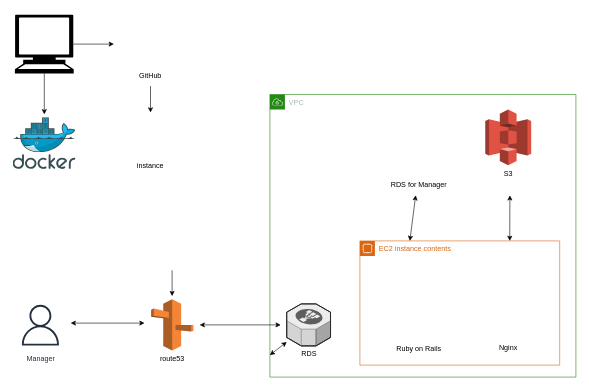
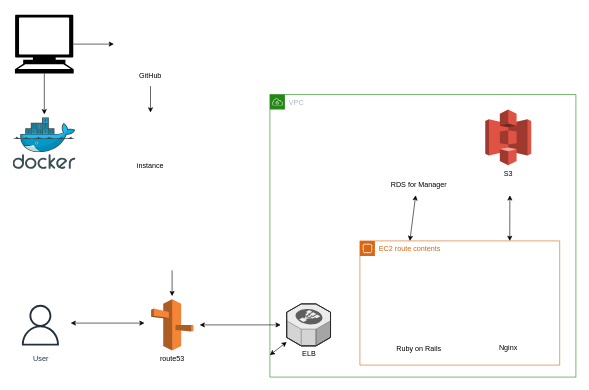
- <mxCell id="5" value="EC2 instance contents" style="points=[[0,0],[0.25,0],[0.5,0],[0.75,0],[1,0],[1,0.25],[1,0.5],[1,0.75],[1,1],[0.75,1],[0.5,1],[0.25,1],[0,1],[0,0.75],[0,0.5],[0,0.25]];outlineConnect=0;gradientColor=none;html=1;whiteSpace=wrap;fontSize=12;fontStyle=0;shape=mxgraph.aws4.group;grIcon=mxgraph.aws4.group_ec2_instance_contents;strokeColor=#D86613;fillColor=none;verticalAlign=top;align=left;spacingLeft=30;fontColor=#D86613;dashed=0;" vertex="1" parent="1"><mxGeometry x="599" y="401" width="333" height="207" as="geometry" /></mxCell>
+ <mxCell id="5" value="EC2 route contents" style="points=[[0,0],[0.25,0],[0.5,0],[0.75,0],[1,0],[1,0.25],[1,0.5],[1,0.75],[1,1],[0.75,1],[0.5,1],[0.25,1],[0,1],[0,0.75],[0,0.5],[0,0.25]];outlineConnect=0;gradientColor=none;html=1;whiteSpace=wrap;fontSize=12;fontStyle=0;shape=mxgraph.aws4.group;grIcon=mxgraph.aws4.group_ec2_instance_contents;strokeColor=#D86613;fillColor=none;verticalAlign=top;align=left;spacingLeft=30;fontColor=#D86613;dashed=0;" vertex="1" parent="1"><mxGeometry x="599" y="401" width="333" height="207" as="geometry" /></mxCell>
- <mxCell id="6" value="RDS" style="verticalLabelPosition=bottom;html=1;verticalAlign=top;strokeWidth=1;align=center;outlineConnect=0;dashed=0;outlineConnect=0;shape=mxgraph.aws3d.elasticLoadBalancing;fillColor=#ECECEC;strokeColor=#5E5E5E;aspect=fixed;" vertex="1" parent="1"><mxGeometry x="477" y="506" width="73.04" height="70" as="geometry" /></mxCell>
+ <mxCell id="6" value="ELB" style="verticalLabelPosition=bottom;html=1;verticalAlign=top;strokeWidth=1;align=center;outlineConnect=0;dashed=0;outlineConnect=0;shape=mxgraph.aws3d.elasticLoadBalancing;fillColor=#ECECEC;strokeColor=#5E5E5E;aspect=fixed;" vertex="1" parent="1"><mxGeometry x="477" y="506" width="73.04" height="70" as="geometry" /></mxCell>
- <mxCell id="2" value="Manager" style="outlineConnect=0;fontColor=#232F3E;gradientColor=none;strokeColor=#232F3E;fillColor=#ffffff;dashed=0;verticalLabelPosition=bottom;verticalAlign=top;align=center;html=1;fontSize=12;fontStyle=0;aspect=fixed;shape=mxgraph.aws4.resourceIcon;resIcon=mxgraph.aws4.user;" vertex="1" parent="1"><mxGeometry x="24" y="499" width="85" height="85" as="geometry" /></mxCell>
+ <mxCell id="2" value="User" style="outlineConnect=0;fontColor=#232F3E;gradientColor=none;strokeColor=#232F3E;fillColor=#ffffff;dashed=0;verticalLabelPosition=bottom;verticalAlign=top;align=center;html=1;fontSize=12;fontStyle=0;aspect=fixed;shape=mxgraph.aws4.resourceIcon;resIcon=mxgraph.aws4.user;" vertex="1" parent="1"><mxGeometry x="24" y="499" width="85" height="85" as="geometry" /></mxCell>
